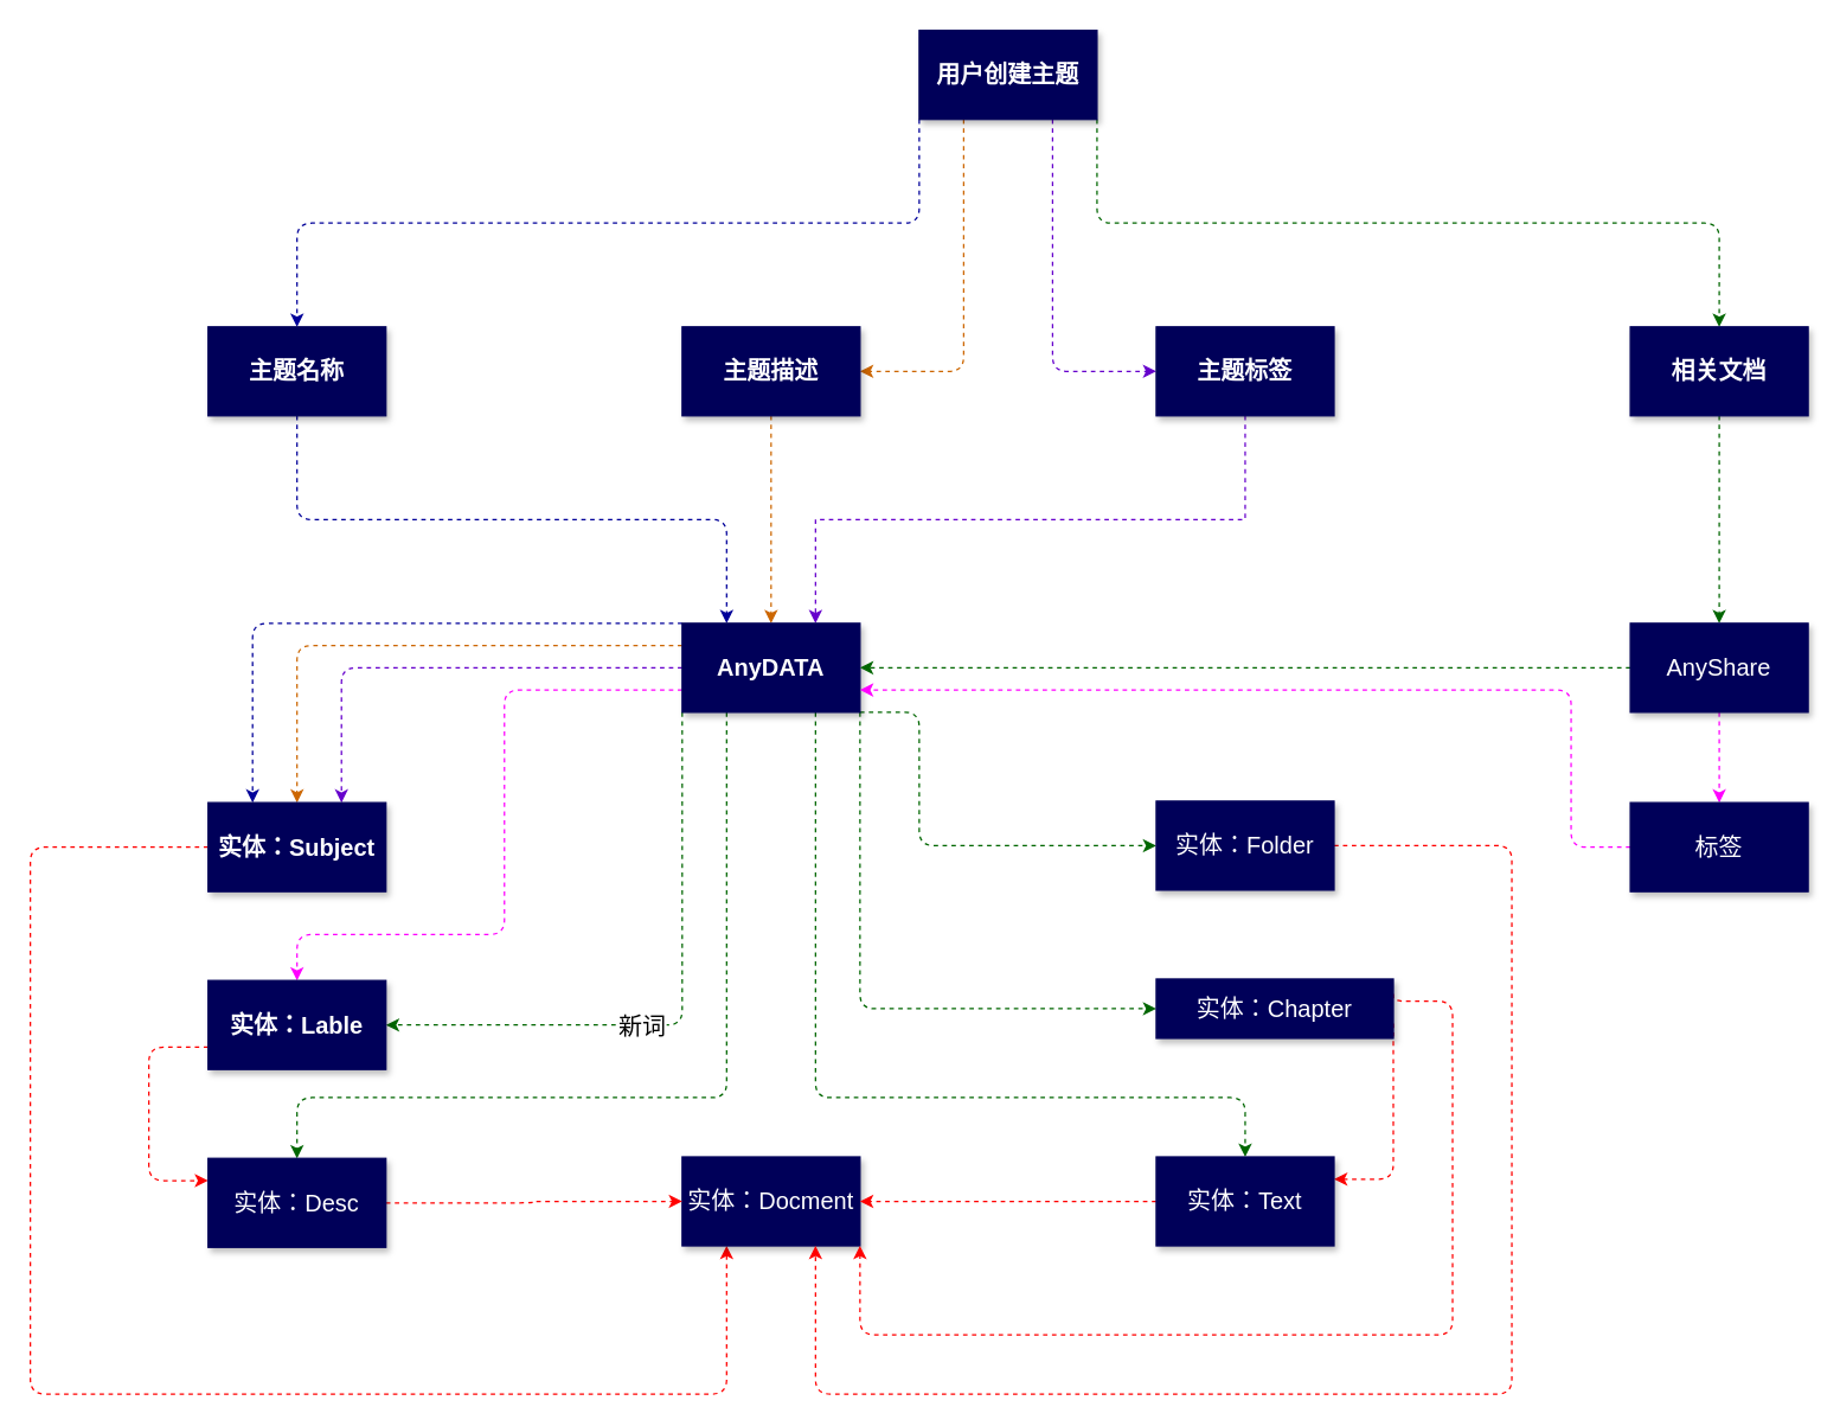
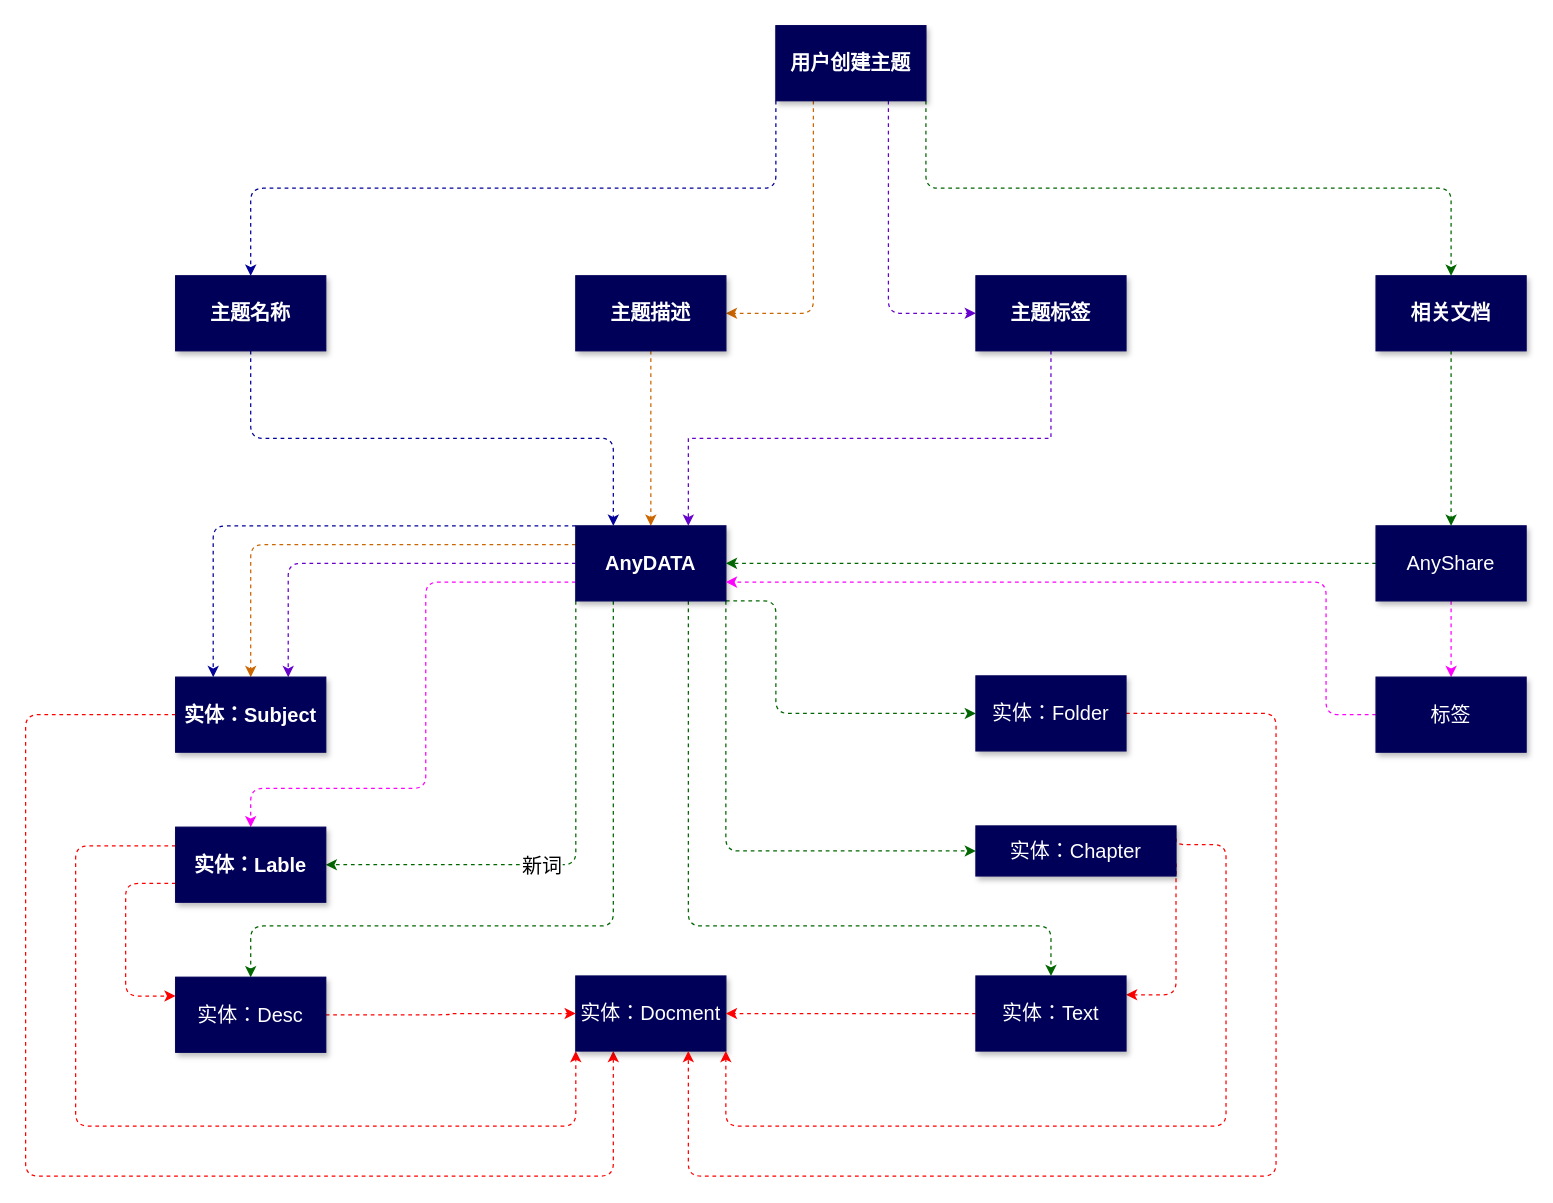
+ <mxCell id="29" style="edgeStyle=orthogonalEdgeStyle;rounded=1;orthogonalLoop=1;jettySize=auto;html=1;exitX=0;exitY=0.25;exitDx=0;exitDy=0;entryX=0;entryY=1;entryDx=0;entryDy=0;dashed=1;fontSize=16;fontColor=#000000;endSize=6;strokeColor=#FF0000;strokeWidth=1;" parent="1" source="30" target="36" edge="1"><mxGeometry relative="1" as="geometry"><Array as="points"><mxPoint x="60" y="676" /><mxPoint x="60" y="900" /><mxPoint x="460" y="900" /></Array></mxGeometry></mxCell>
